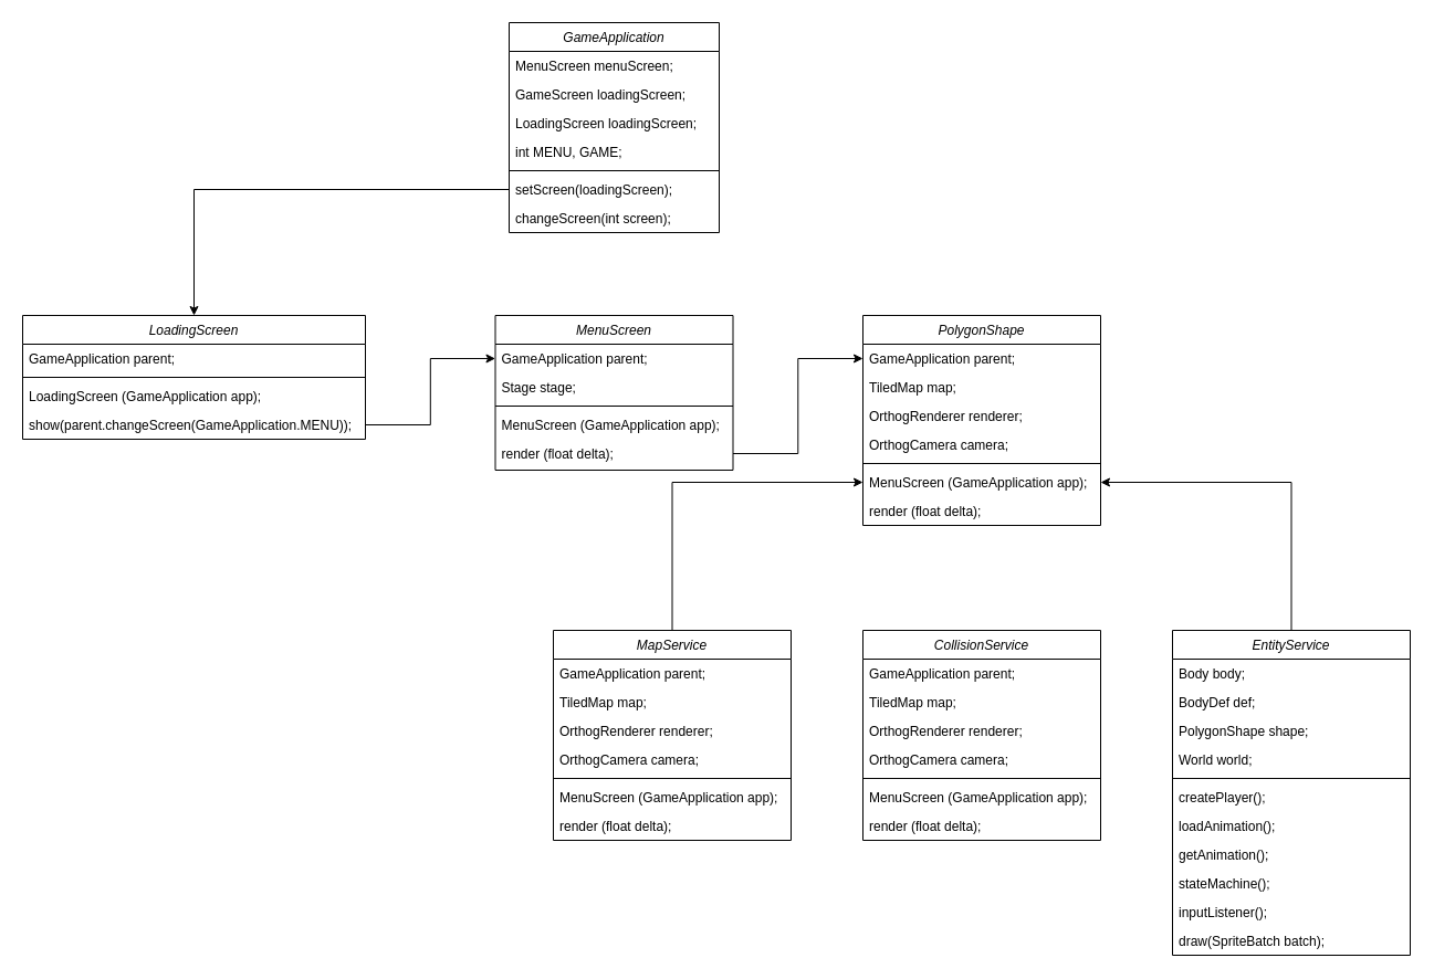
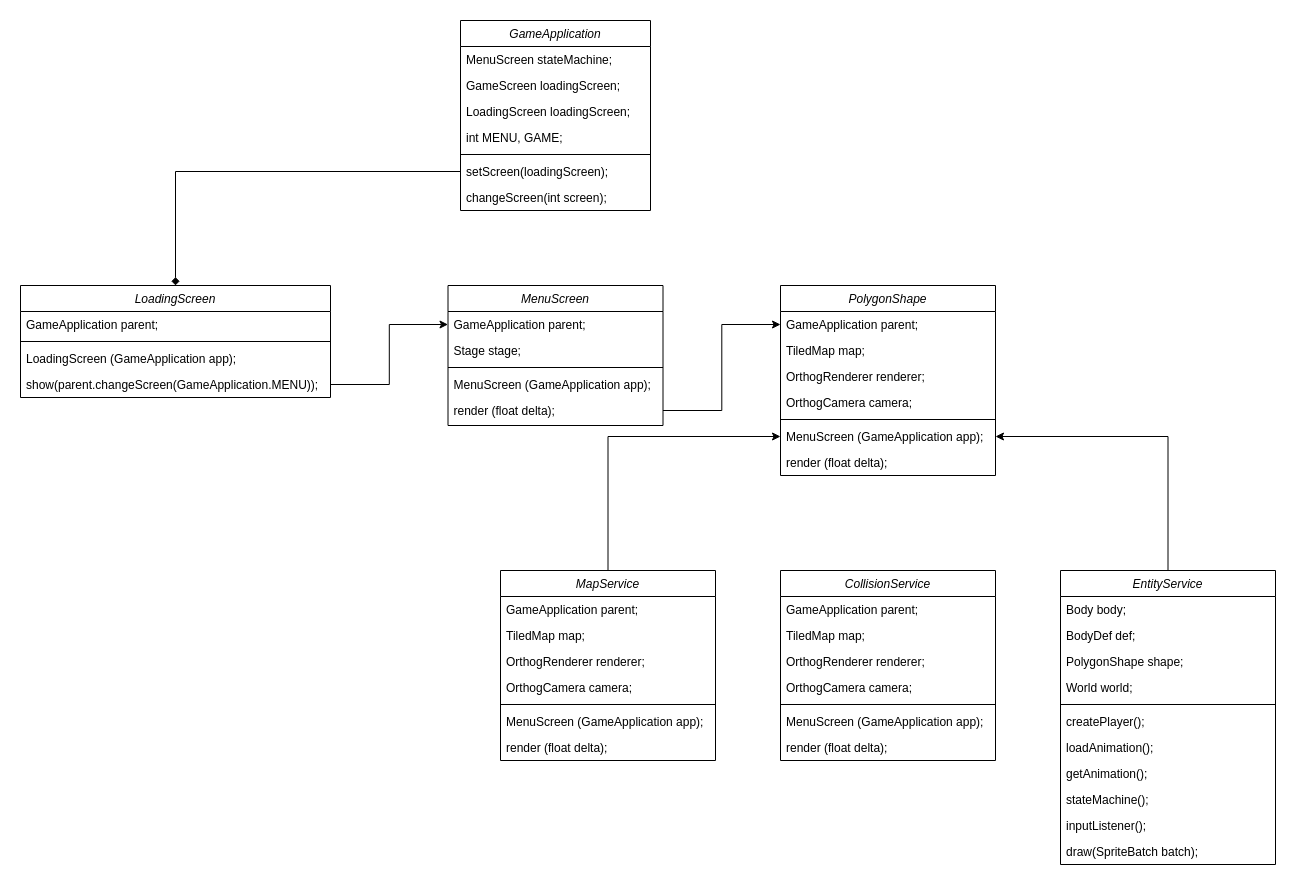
- <mxCell id="3" value="MenuScreen menuScreen;" style="text;align=left;verticalAlign=top;spacingLeft=4;spacingRight=4;overflow=hidden;rotatable=0;points=[[0,0.5],[1,0.5]];portConstraint=eastwest;" parent="2" vertex="1"><mxGeometry y="26" width="190" height="26" as="geometry" /></mxCell>
+ <mxCell id="3" value="MenuScreen stateMachine;" style="text;align=left;verticalAlign=top;spacingLeft=4;spacingRight=4;overflow=hidden;rotatable=0;points=[[0,0.5],[1,0.5]];portConstraint=eastwest;" parent="2" vertex="1"><mxGeometry y="26" width="190" height="26" as="geometry" /></mxCell>
- <mxCell id="22" style="edgeStyle=orthogonalEdgeStyle;rounded=0;orthogonalLoop=1;jettySize=auto;html=1;entryX=0.5;entryY=0;entryDx=0;entryDy=0;" parent="1" source="8" target="10" edge="1"><mxGeometry relative="1" as="geometry" /></mxCell>
+ <mxCell id="22" style="edgeStyle=orthogonalEdgeStyle;rounded=0;orthogonalLoop=1;jettySize=auto;html=1;entryX=0.5;entryY=0;entryDx=0;entryDy=0;endArrow=diamond;" parent="1" source="8" target="10" edge="1"><mxGeometry relative="1" as="geometry" /></mxCell>
